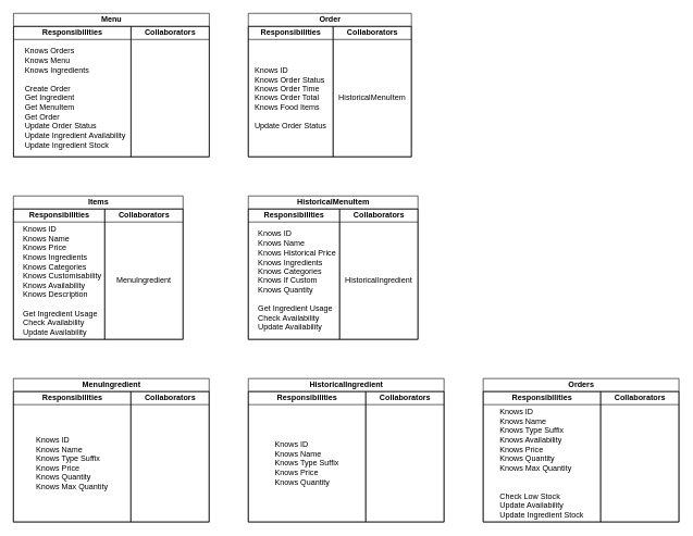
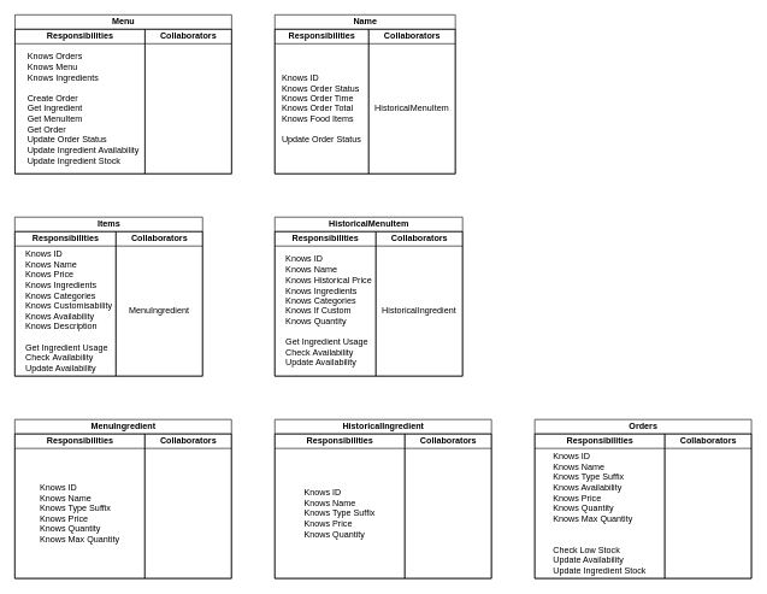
- <mxCell id="2" value="Order" style="swimlane;html=1;childLayout=stackLayout;resizeParent=1;resizeParentMax=0;startSize=20;labelBackgroundColor=none;fillColor=none;" parent="1" vertex="1"><mxGeometry x="380" y="20" width="250" height="220" as="geometry" /></mxCell>
+ <mxCell id="2" value="Name" style="swimlane;html=1;childLayout=stackLayout;resizeParent=1;resizeParentMax=0;startSize=20;labelBackgroundColor=none;fillColor=none;" parent="1" vertex="1"><mxGeometry x="380" y="20" width="250" height="220" as="geometry" /></mxCell>
